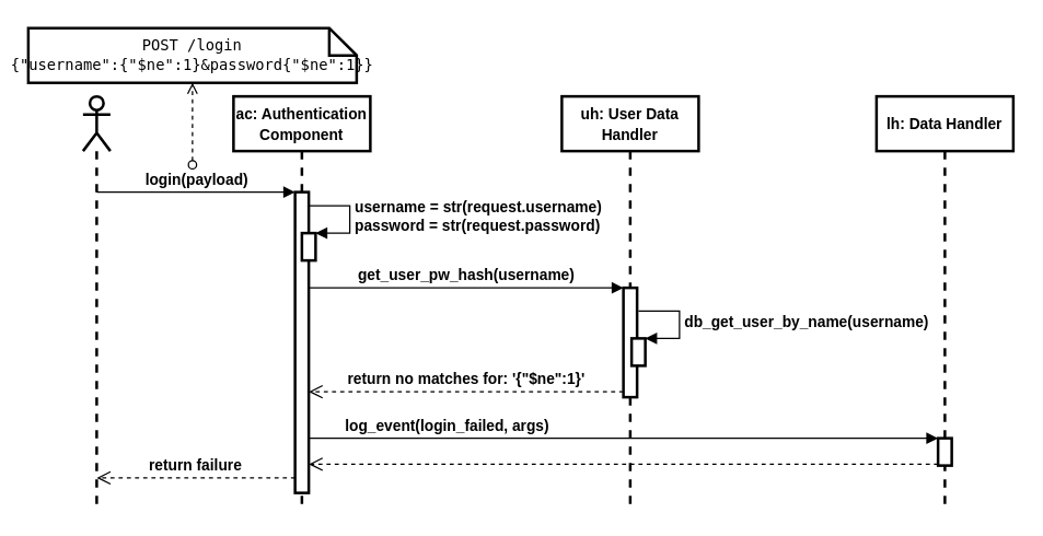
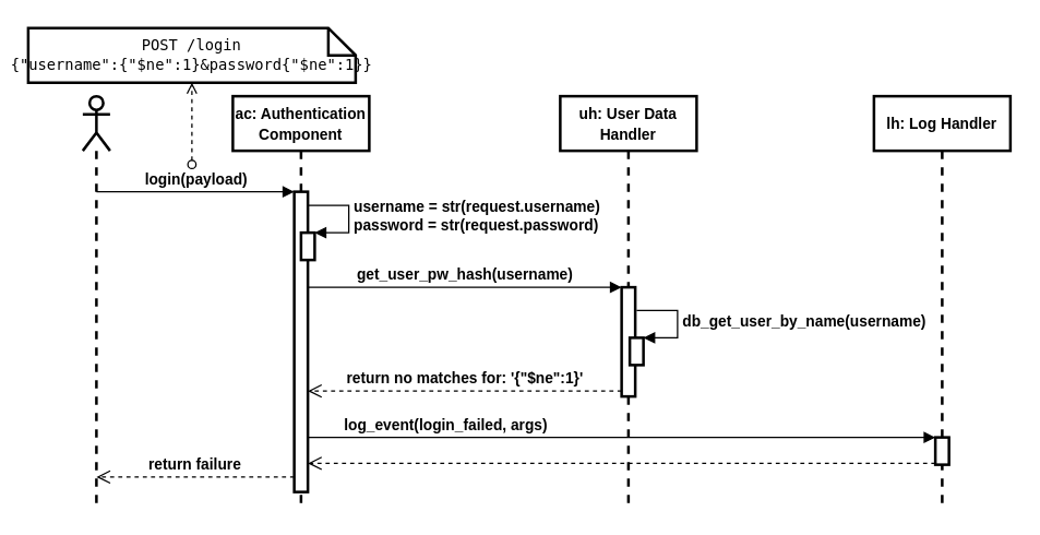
- <mxCell id="17" value="&lt;font style=&quot;font-size: 11px&quot;&gt;&lt;b&gt;lh: Data Handler&lt;br&gt;&lt;/b&gt;&lt;/font&gt;" style="shape=umlLifeline;perimeter=lifelinePerimeter;whiteSpace=wrap;html=1;container=1;collapsible=0;recursiveResize=0;outlineConnect=0;strokeWidth=2;" parent="1" vertex="1"><mxGeometry x="640" y="70" width="100" height="300" as="geometry" /></mxCell>
+ <mxCell id="17" value="&lt;font style=&quot;font-size: 11px&quot;&gt;&lt;b&gt;lh: Log Handler&lt;br&gt;&lt;/b&gt;&lt;/font&gt;" style="shape=umlLifeline;perimeter=lifelinePerimeter;whiteSpace=wrap;html=1;container=1;collapsible=0;recursiveResize=0;outlineConnect=0;strokeWidth=2;" parent="1" vertex="1"><mxGeometry x="640" y="70" width="100" height="300" as="geometry" /></mxCell>
